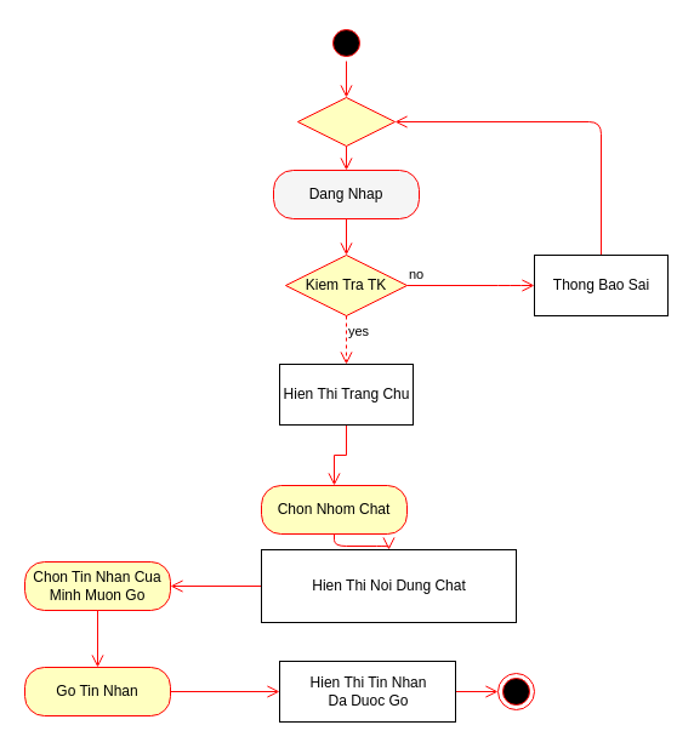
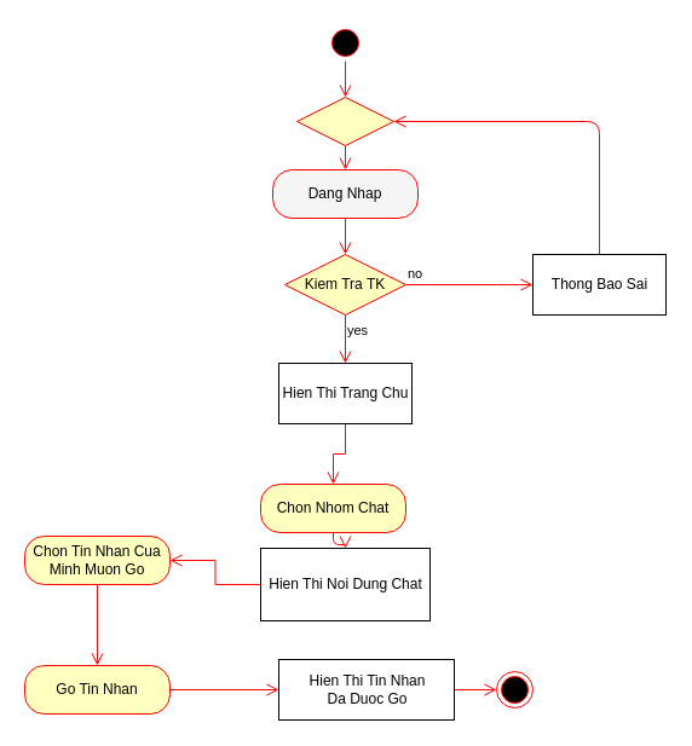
- <mxCell id="8" value="yes" style="edgeStyle=orthogonalEdgeStyle;html=1;align=left;verticalAlign=top;endArrow=open;endSize=8;strokeColor=#ff0000;entryX=0.5;entryY=0;entryDx=0;entryDy=0;dashed=1;" parent="1" source="6" target="25" edge="1"><mxGeometry x="-1" relative="1" as="geometry"><mxPoint x="285" y="340" as="targetPoint" /><Array as="points" /></mxGeometry></mxCell>
+ <mxCell id="8" value="yes" style="edgeStyle=orthogonalEdgeStyle;html=1;align=left;verticalAlign=top;endArrow=open;endSize=8;strokeColor=#ff0000;entryX=0.5;entryY=0;entryDx=0;entryDy=0;" parent="1" source="6" target="25" edge="1"><mxGeometry x="-1" relative="1" as="geometry"><mxPoint x="285" y="340" as="targetPoint" /><Array as="points" /></mxGeometry></mxCell>
- <mxCell id="19" value="Chon Tin Nhan Cua Minh Muon Go" style="rounded=1;whiteSpace=wrap;html=1;arcSize=40;fontColor=#000000;fillColor=#ffffc0;strokeColor=#ff0000;" parent="1" vertex="1"><mxGeometry x="20" y="463" width="120" height="40" as="geometry" /></mxCell>
+ <mxCell id="19" value="Chon Tin Nhan Cua Minh Muon Go" style="rounded=1;whiteSpace=wrap;html=1;arcSize=40;fontColor=#000000;fillColor=#ffffc0;strokeColor=#ff0000;" parent="1" vertex="1"><mxGeometry x="20" y="443" width="120" height="40" as="geometry" /></mxCell>
- <mxCell id="15" value="Hien Thi Noi Dung Chat" style="html=1;" parent="1" vertex="1"><mxGeometry x="215" y="453" width="210" height="60" as="geometry" /></mxCell>
+ <mxCell id="15" value="Hien Thi Noi Dung Chat" style="html=1;" parent="1" vertex="1"><mxGeometry x="215" y="453" width="140" height="60" as="geometry" /></mxCell>
